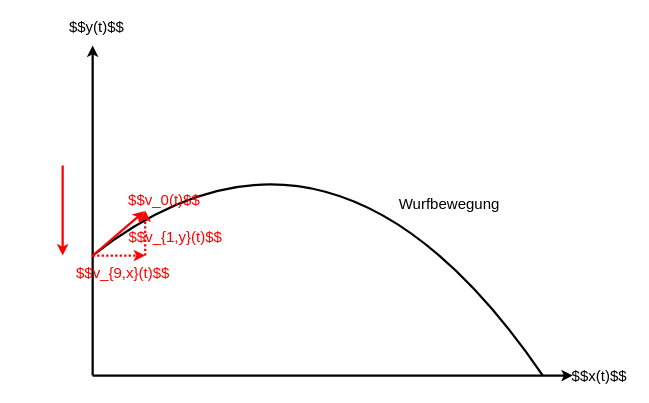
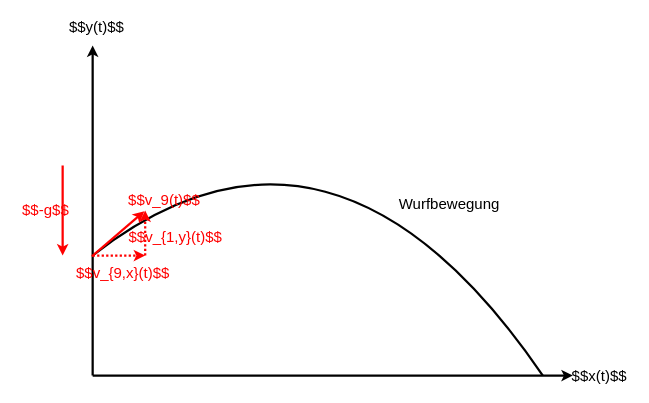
- <mxCell id="8" value="$$v_0(t)$$" style="text;html=1;resizable=0;autosize=1;align=center;verticalAlign=middle;points=[];fillColor=none;strokeColor=none;rounded=0;fontSize=20;fontColor=#FF0000;" vertex="1" parent="1"><mxGeometry x="163" y="250" width="110" height="30" as="geometry" /></mxCell>
+ <mxCell id="8" value="$$v_9(t)$$" style="text;html=1;resizable=0;autosize=1;align=center;verticalAlign=middle;points=[];fillColor=none;strokeColor=none;rounded=0;fontSize=20;fontColor=#FF0000;" vertex="1" parent="1"><mxGeometry x="163" y="250" width="110" height="30" as="geometry" /></mxCell>
+ <mxCell id="14" value="$$-g$$" style="text;html=1;resizable=0;autosize=1;align=center;verticalAlign=middle;points=[];fillColor=none;strokeColor=none;rounded=0;fontSize=20;fontColor=#FF0000;" vertex="1" parent="1"><mxGeometry x="20" y="264" width="80" height="30" as="geometry" /></mxCell>
